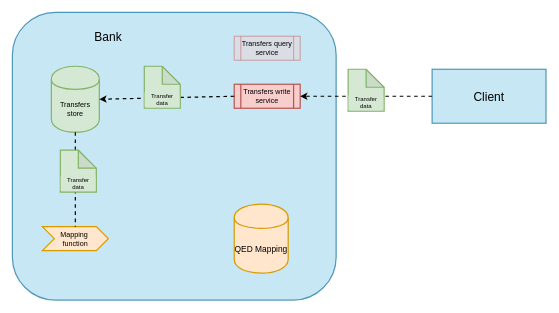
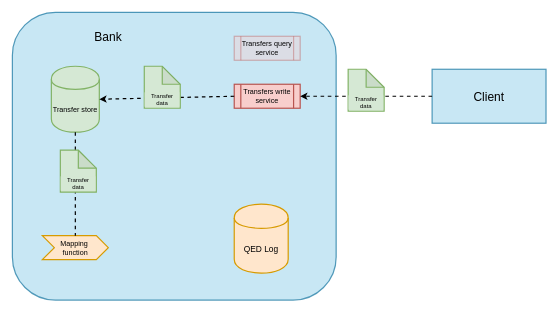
- <mxCell id="11" value="Transfers store" style="shape=cylinder;whiteSpace=wrap;html=1;boundedLbl=1;backgroundOutline=1;fillColor=#d5e8d4;strokeColor=#82b366;strokeWidth=2;" vertex="1" parent="3"><mxGeometry x="65" y="90" width="80" height="110" as="geometry" /></mxCell>
+ <mxCell id="11" value="Transfer store" style="shape=cylinder;whiteSpace=wrap;html=1;boundedLbl=1;backgroundOutline=1;fillColor=#d5e8d4;strokeColor=#82b366;strokeWidth=2;" vertex="1" parent="3"><mxGeometry x="65" y="90" width="80" height="110" as="geometry" /></mxCell>
- <mxCell id="14" value="&lt;font style=&quot;font-size: 12px&quot;&gt;Mapping&amp;nbsp;&lt;br&gt;function&lt;/font&gt;&lt;br&gt;" style="shape=step;perimeter=stepPerimeter;whiteSpace=wrap;html=1;fixedSize=1;rounded=0;shadow=0;glass=0;comic=0;labelBackgroundColor=none;strokeColor=#d79b00;strokeWidth=2;fillColor=#ffe6cc;fontSize=10;" vertex="1" parent="3"><mxGeometry x="50" y="357.5" width="110" height="40" as="geometry" /></mxCell>
+ <mxCell id="14" value="&lt;font style=&quot;font-size: 12px&quot;&gt;Mapping&amp;nbsp;&lt;br&gt;function&lt;/font&gt;&lt;br&gt;" style="shape=step;perimeter=stepPerimeter;whiteSpace=wrap;html=1;fixedSize=1;rounded=0;shadow=0;glass=0;comic=0;labelBackgroundColor=none;strokeColor=#d79b00;strokeWidth=2;fillColor=#ffe6cc;fontSize=10;" vertex="1" parent="3"><mxGeometry x="50" y="372.5" width="110" height="40" as="geometry" /></mxCell>
- <mxCell id="15" value="&lt;font style=&quot;font-size: 14px&quot;&gt;QED Mapping&lt;/font&gt;" style="shape=cylinder;whiteSpace=wrap;html=1;boundedLbl=1;backgroundOutline=1;rounded=0;shadow=0;glass=0;comic=0;labelBackgroundColor=none;strokeColor=#d79b00;strokeWidth=2;fillColor=#ffe6cc;fontSize=10;" vertex="1" parent="3"><mxGeometry x="370" y="320" width="90" height="115" as="geometry" /></mxCell>
+ <mxCell id="15" value="&lt;font style=&quot;font-size: 14px&quot;&gt;QED Log&lt;/font&gt;" style="shape=cylinder;whiteSpace=wrap;html=1;boundedLbl=1;backgroundOutline=1;rounded=0;shadow=0;glass=0;comic=0;labelBackgroundColor=none;strokeColor=#d79b00;strokeWidth=2;fillColor=#ffe6cc;fontSize=10;" vertex="1" parent="3"><mxGeometry x="370" y="320" width="90" height="115" as="geometry" /></mxCell>
